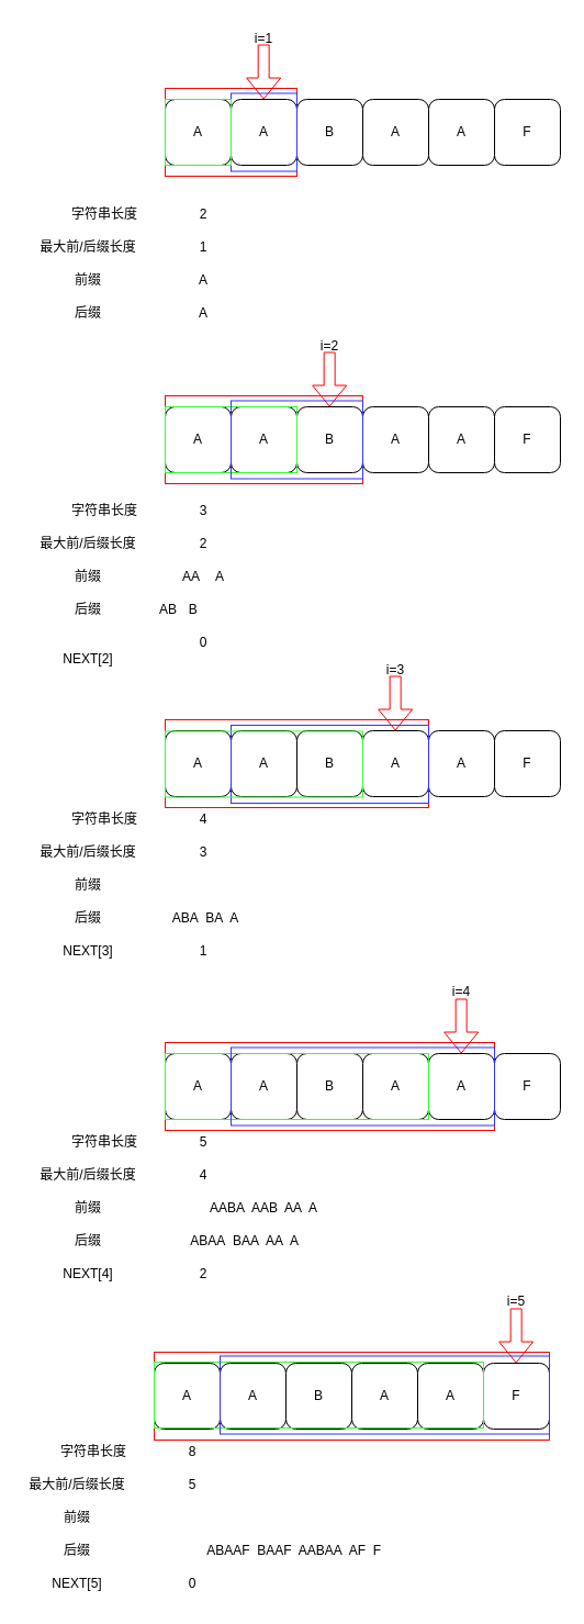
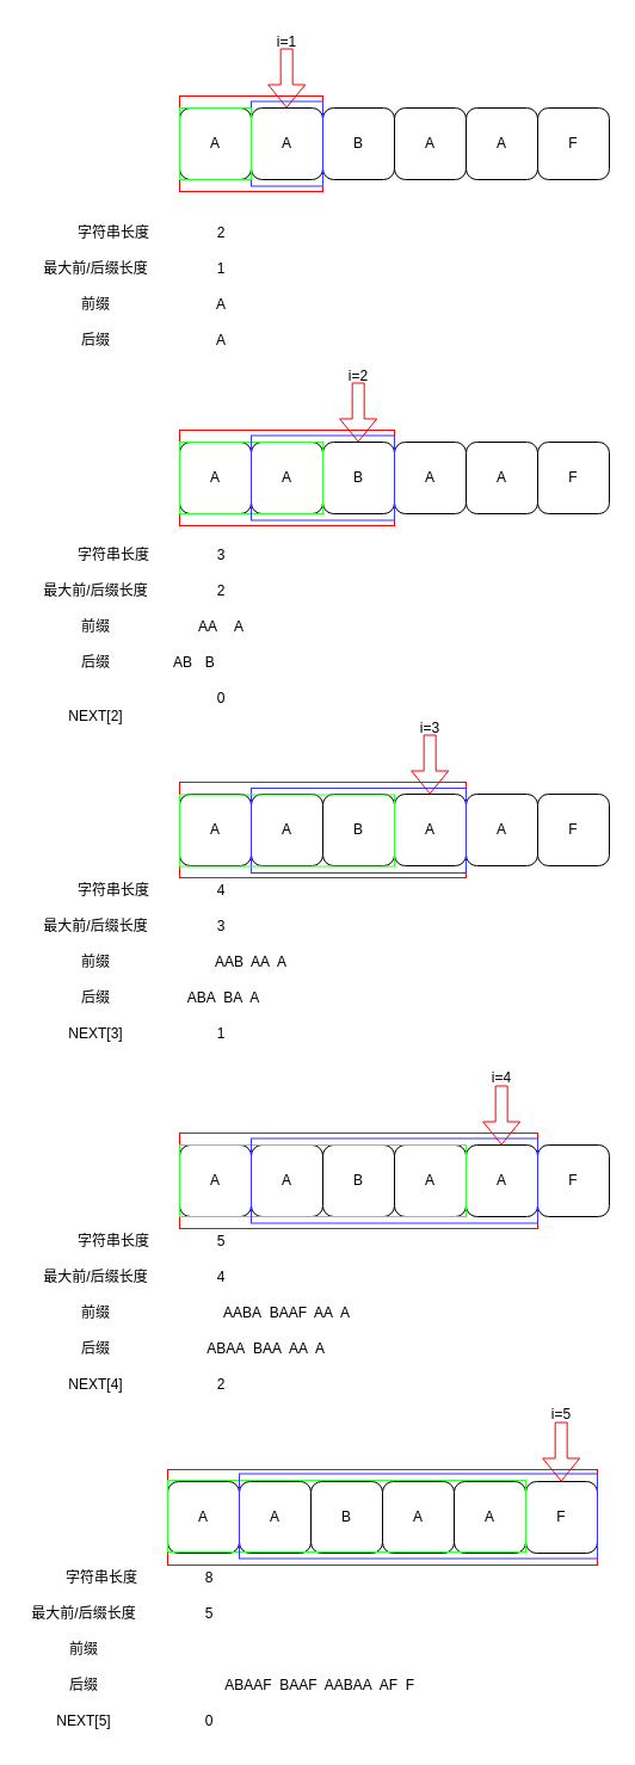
+ <mxCell id="50" value="AAB&amp;nbsp; AA&amp;nbsp; A" style="text;html=1;align=center;verticalAlign=middle;whiteSpace=wrap;rounded=0;" vertex="1" parent="1"><mxGeometry x="150" y="791" width="120" height="30" as="geometry" /></mxCell>
- <mxCell id="67" value="AABA&amp;nbsp; AAB&amp;nbsp; AA&amp;nbsp; A" style="text;html=1;align=center;verticalAlign=middle;whiteSpace=wrap;rounded=0;" vertex="1" parent="1"><mxGeometry x="150" y="1085" width="180" height="30" as="geometry" /></mxCell>
+ <mxCell id="67" value="AABA&amp;nbsp; BAAF&amp;nbsp; AA&amp;nbsp; A" style="text;html=1;align=center;verticalAlign=middle;whiteSpace=wrap;rounded=0;" vertex="1" parent="1"><mxGeometry x="150" y="1085" width="180" height="30" as="geometry" /></mxCell>
